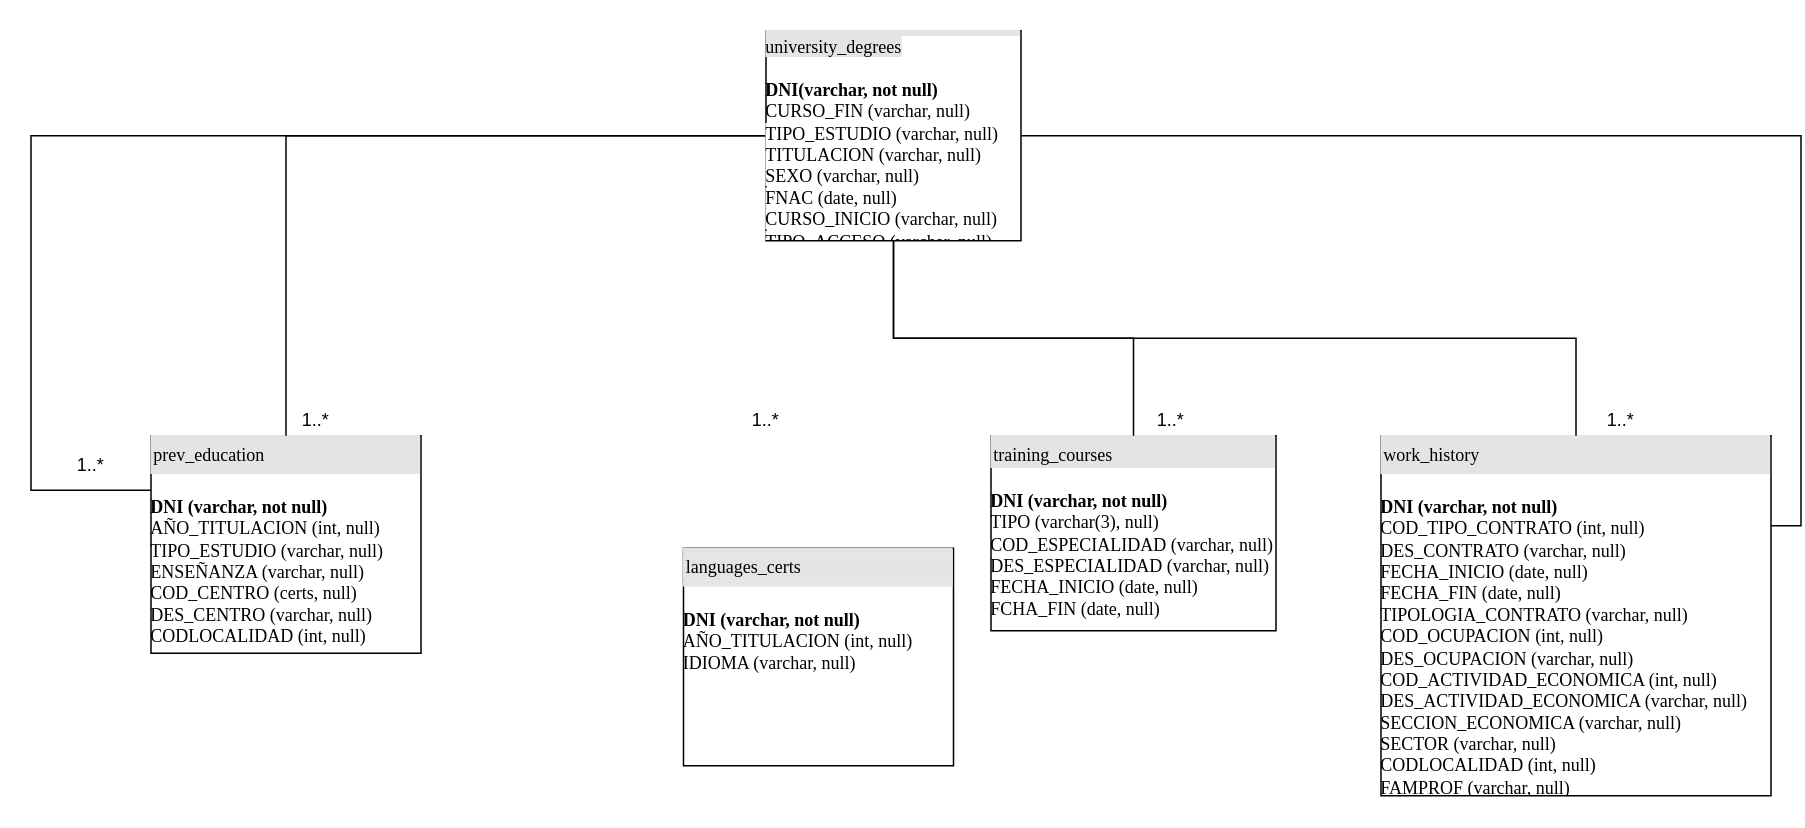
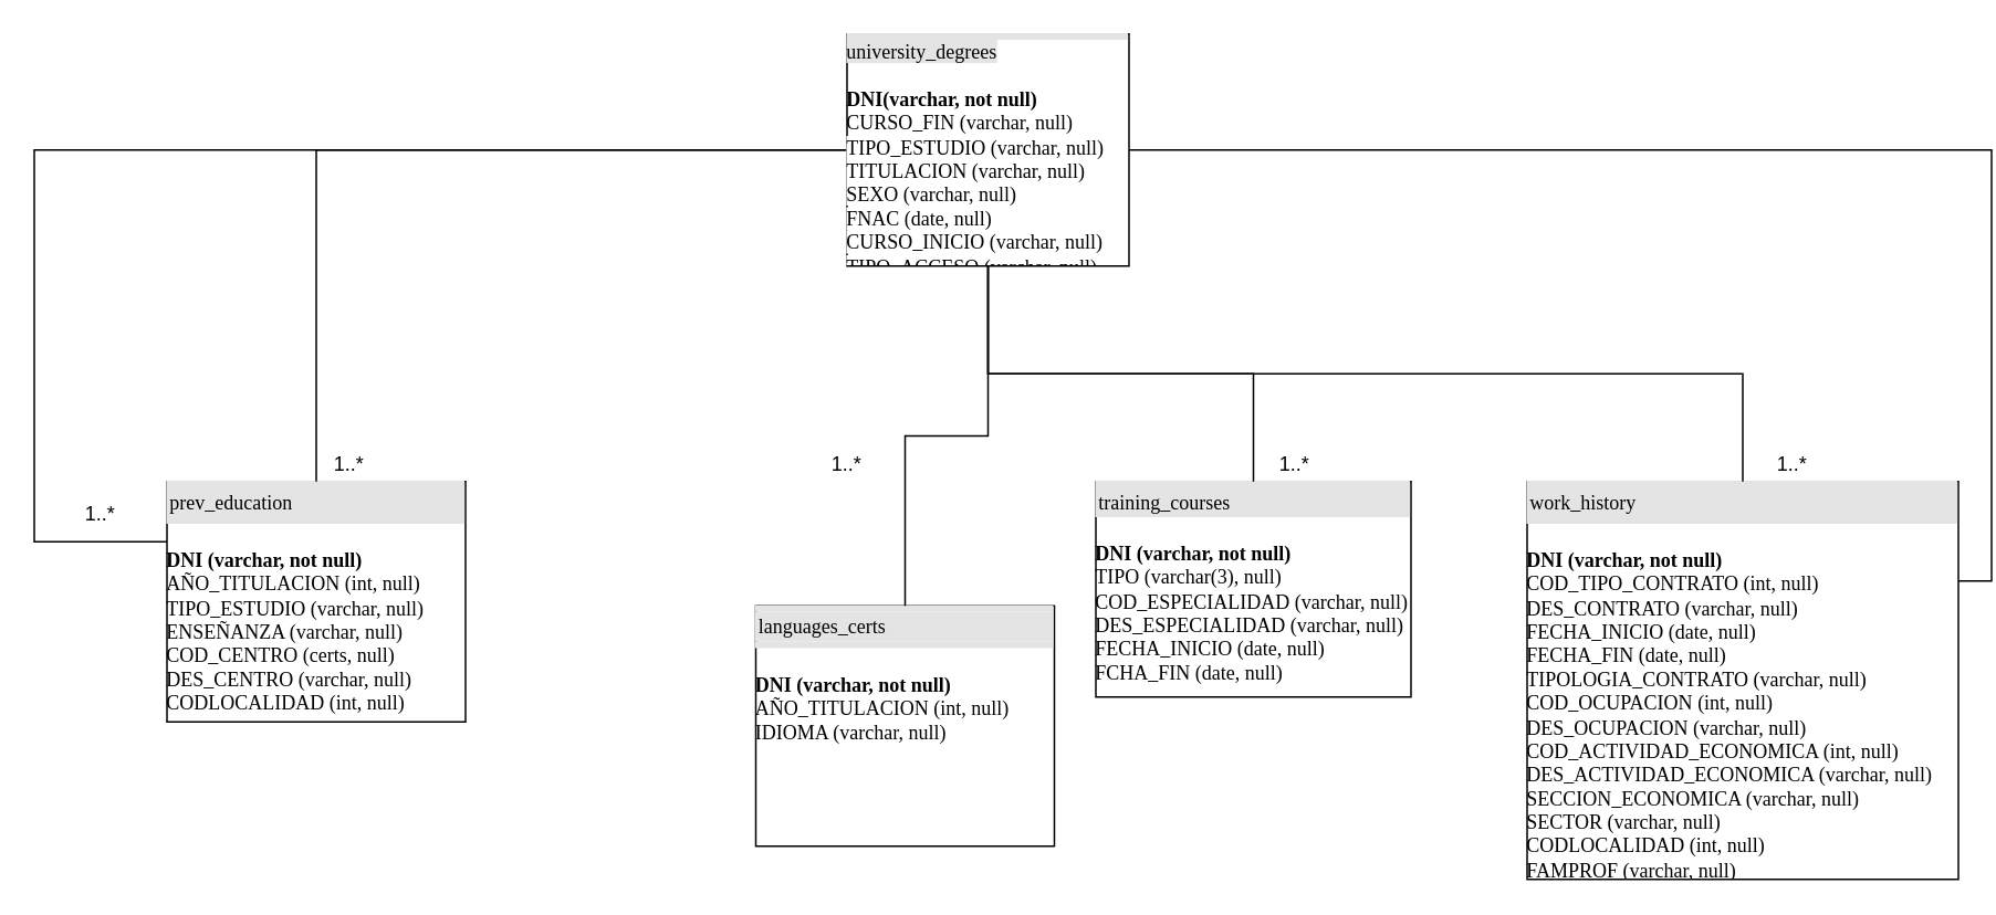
+ <mxCell id="9" style="edgeStyle=orthogonalEdgeStyle;rounded=0;orthogonalLoop=1;jettySize=auto;html=1;exitX=0.5;exitY=1;exitDx=0;exitDy=0;entryX=0.5;entryY=0;entryDx=0;entryDy=0;endArrow=none;endFill=0;" edge="1" parent="1" source="12" target="6"><mxGeometry relative="1" as="geometry" /></mxCell>
